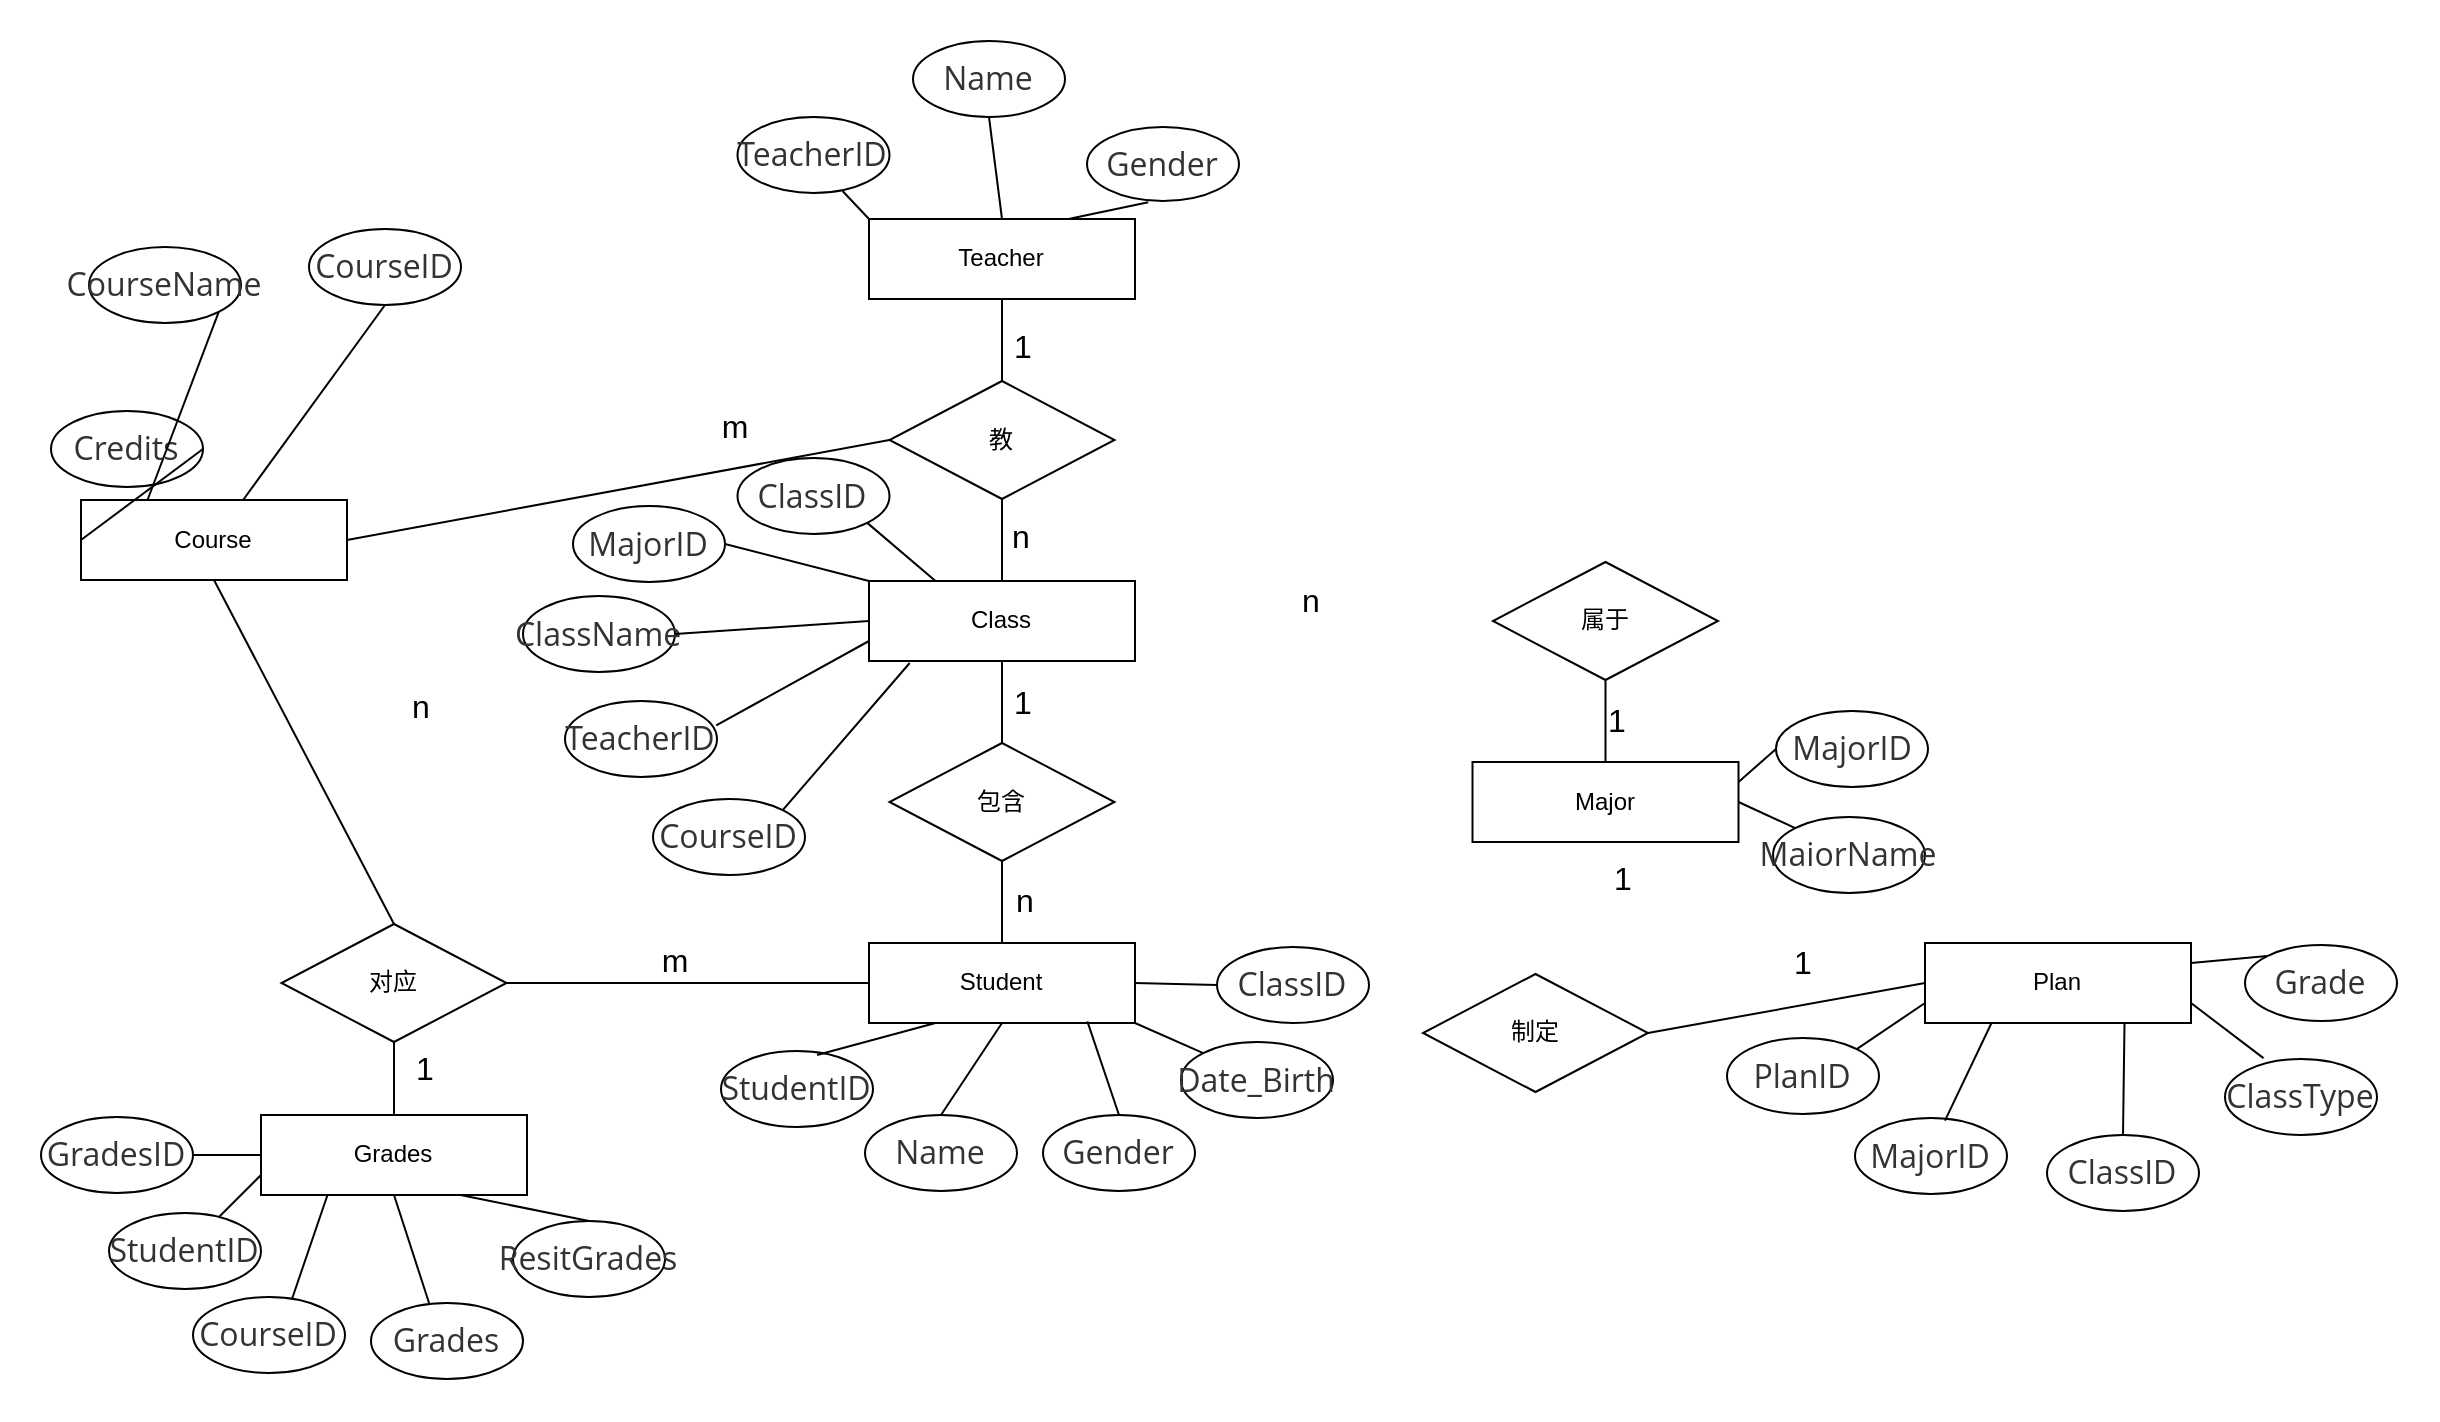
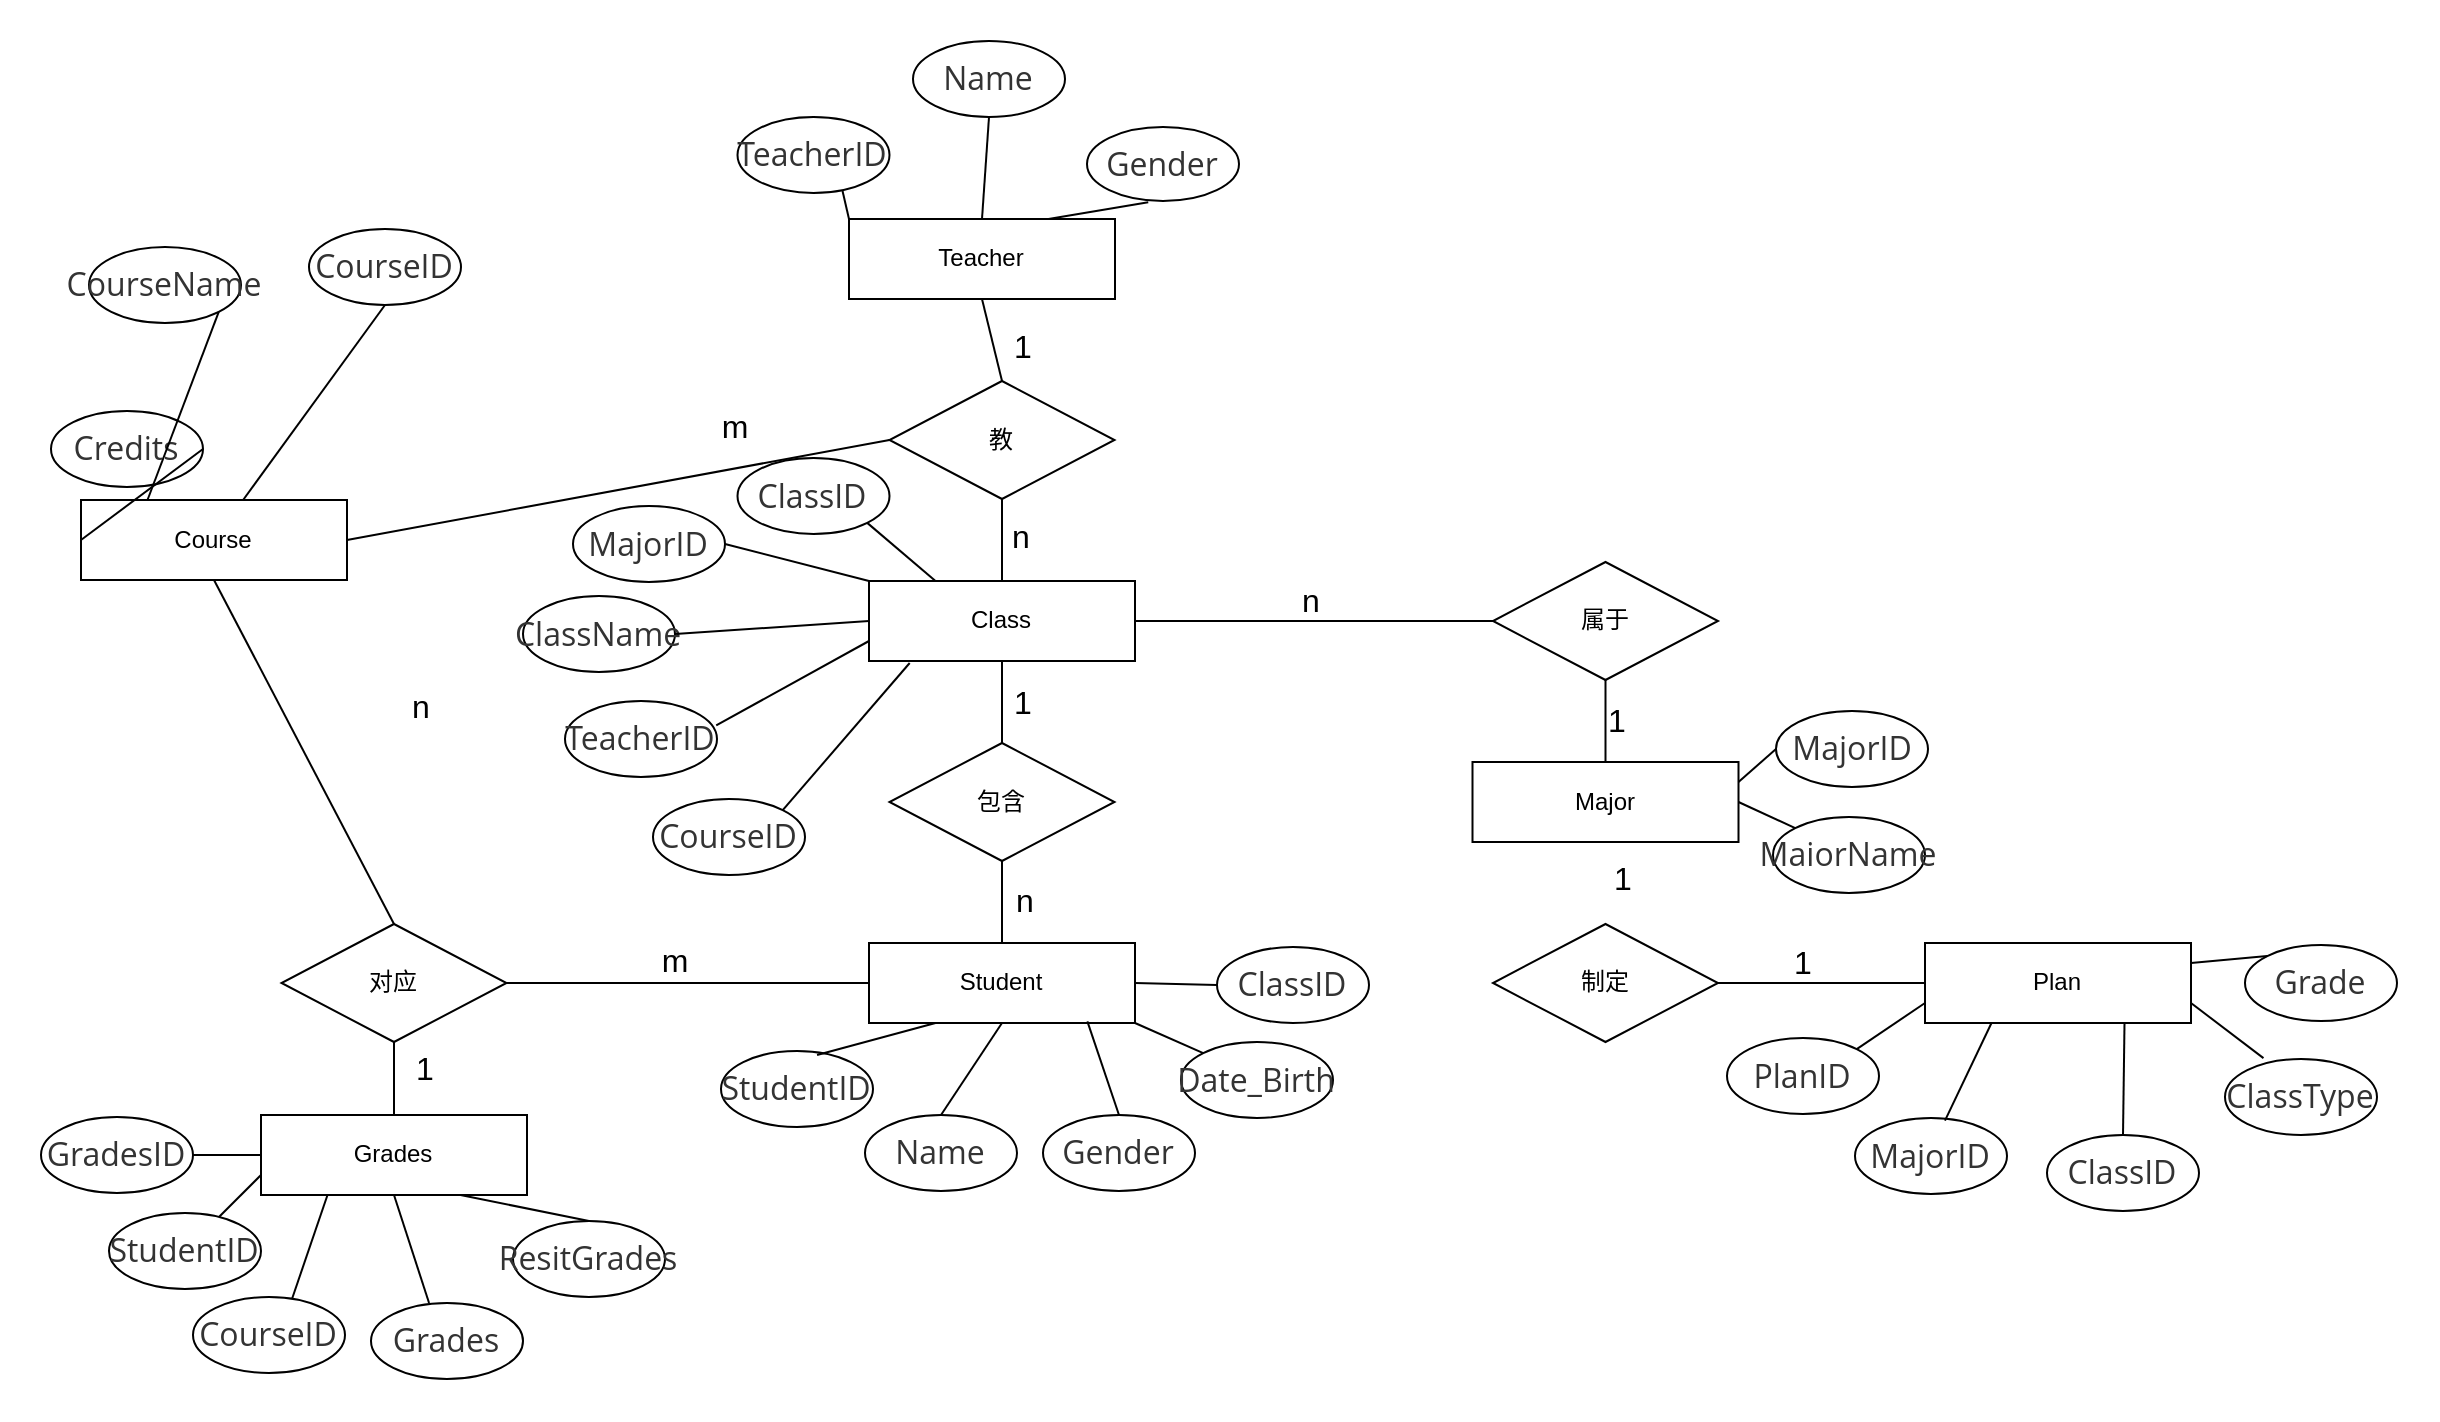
- <mxCell id="2" value="Teacher" style="rounded=0;whiteSpace=wrap;html=1;movable=1;resizable=1;rotatable=1;deletable=1;editable=1;locked=0;connectable=1;" vertex="1" parent="1"><mxGeometry x="434" y="109" width="133" height="40" as="geometry" /></mxCell>
+ <mxCell id="2" value="Teacher" style="rounded=0;whiteSpace=wrap;html=1;movable=1;resizable=1;rotatable=1;deletable=1;editable=1;locked=0;connectable=1;" vertex="1" parent="1"><mxGeometry x="424" y="109" width="133" height="40" as="geometry" /></mxCell>
+ <mxCell id="25" value="" style="endArrow=none;html=1;rounded=0;fontSize=12;startSize=8;endSize=8;curved=1;entryX=0;entryY=0.5;entryDx=0;entryDy=0;exitX=1;exitY=0.5;exitDx=0;exitDy=0;" edge="1" parent="1" source="3" target="18"><mxGeometry width="50" height="50" relative="1" as="geometry"><mxPoint x="471" y="511" as="sourcePoint" /><mxPoint x="521" y="461" as="targetPoint" /></mxGeometry></mxCell>
- <mxCell id="19" value="制定" style="rhombus;whiteSpace=wrap;html=1;movable=1;resizable=1;rotatable=1;deletable=1;editable=1;locked=0;connectable=1;" vertex="1" parent="1"><mxGeometry x="711" y="486.5" width="112.5" height="59" as="geometry" /></mxCell>
+ <mxCell id="19" value="制定" style="rhombus;whiteSpace=wrap;html=1;movable=1;resizable=1;rotatable=1;deletable=1;editable=1;locked=0;connectable=1;" vertex="1" parent="1"><mxGeometry x="746" y="461.5" width="112.5" height="59" as="geometry" /></mxCell>
